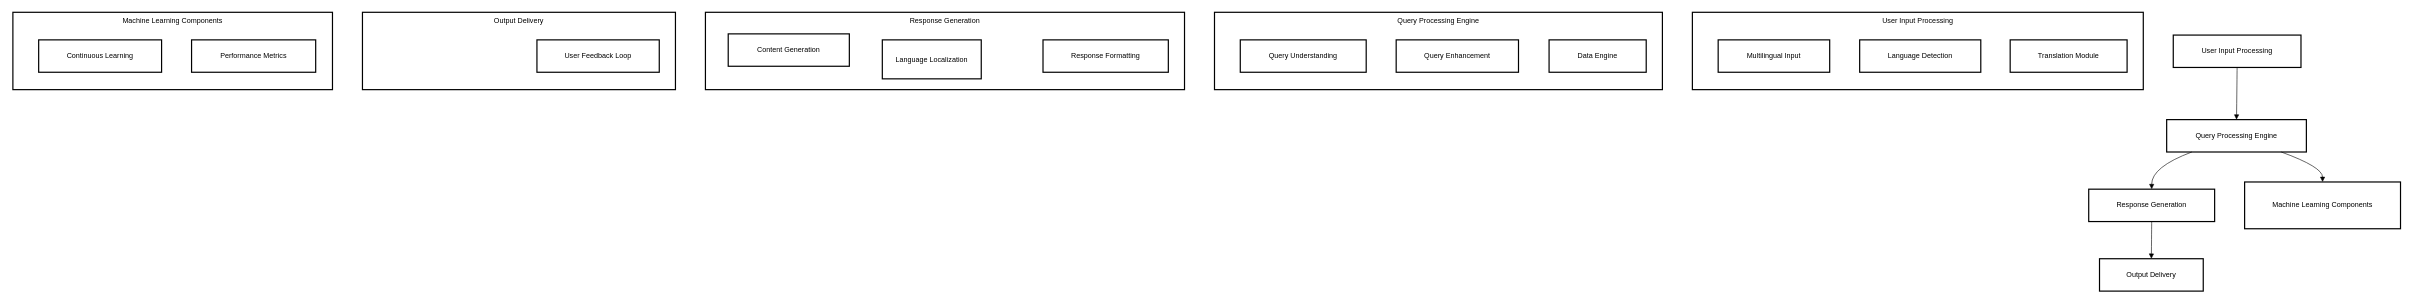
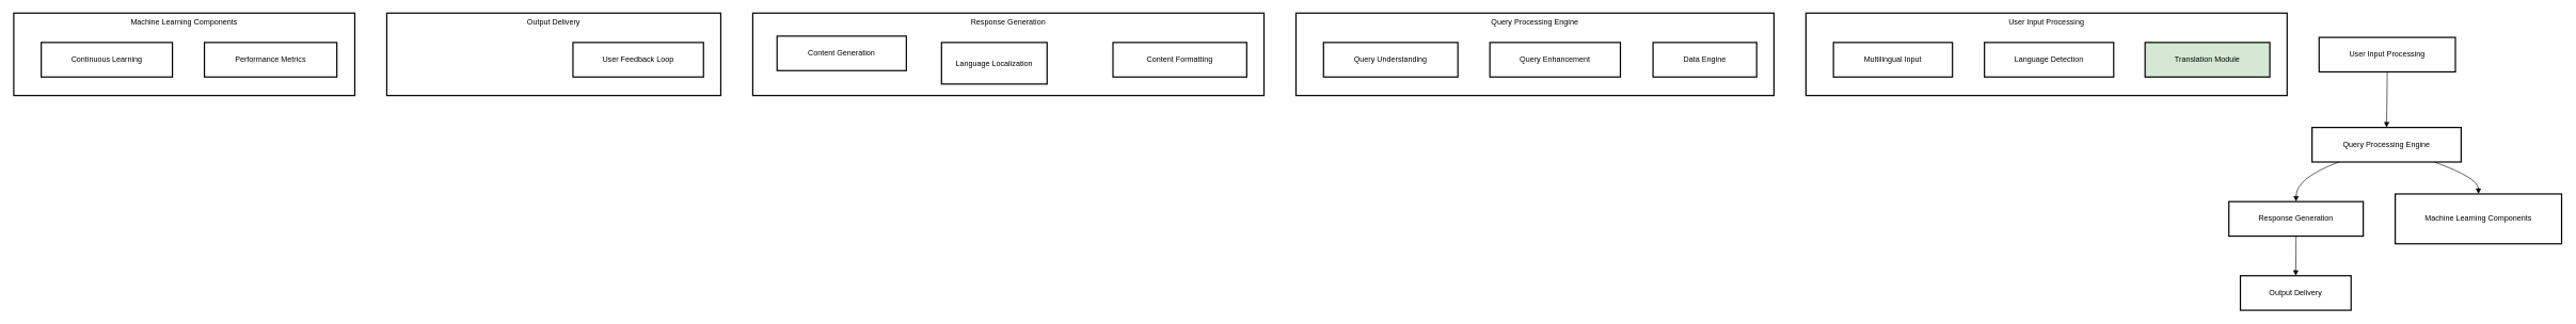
- <mxCell id="10" value="Response Formatting" style="whiteSpace=wrap;strokeWidth=2;" vertex="1" parent="7"><mxGeometry x="563" y="46" width="209" height="54" as="geometry" /></mxCell>
+ <mxCell id="10" value="Content Formatting" style="whiteSpace=wrap;strokeWidth=2;" vertex="1" parent="7"><mxGeometry x="563" y="46" width="209" height="54" as="geometry" /></mxCell>
- <mxCell id="18" value="Translation Module" style="whiteSpace=wrap;strokeWidth=2;" vertex="1" parent="15"><mxGeometry x="530" y="46" width="195" height="54" as="geometry" /></mxCell>
+ <mxCell id="18" value="Translation Module" style="whiteSpace=wrap;strokeWidth=2;fillColor=#d5e8d4;" vertex="1" parent="15"><mxGeometry x="530" y="46" width="195" height="54" as="geometry" /></mxCell>
